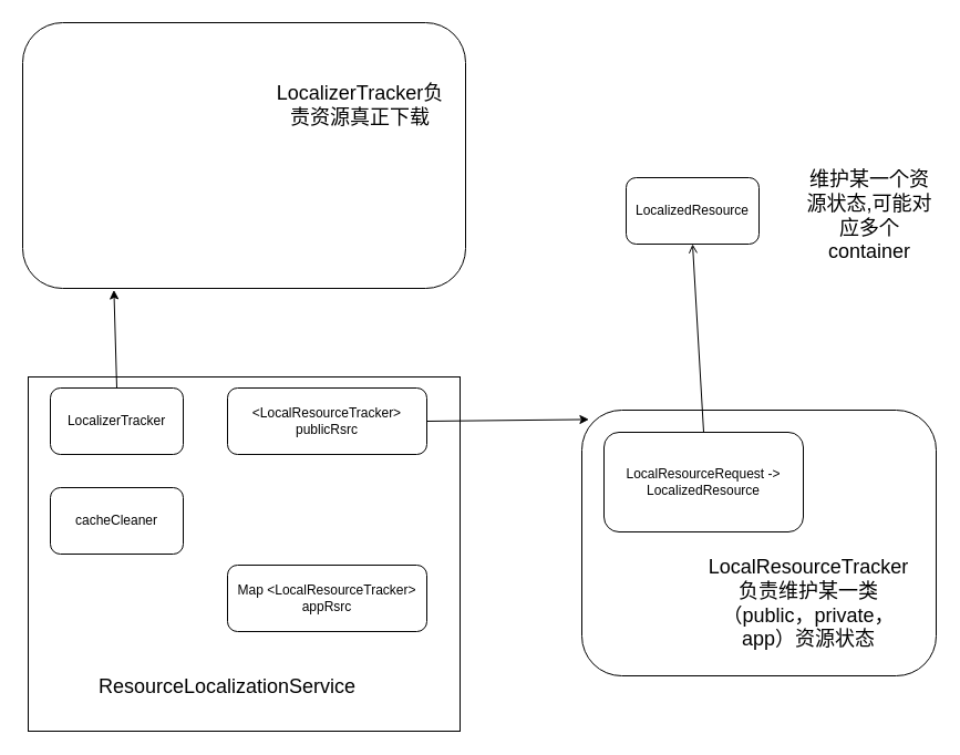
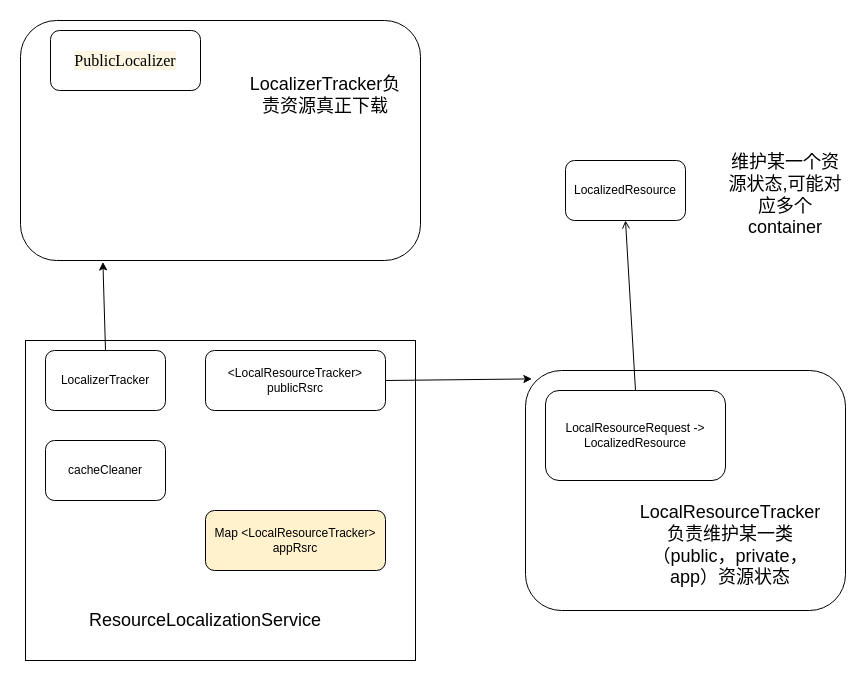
+ <mxCell id="10" value="&lt;pre style=&quot;background-color: #fdf6e3 ; color: #586e75 ; font-family: &amp;#34;monaco&amp;#34; ; font-size: 12.0pt&quot;&gt;&lt;span style=&quot;color: #000000&quot;&gt;PublicLocalizer&lt;/span&gt;&lt;/pre&gt;" style="rounded=1;whiteSpace=wrap;html=1;" vertex="1" parent="1"><mxGeometry x="50" y="30" width="150" height="60" as="geometry" /></mxCell>
- <mxCell id="7" value="Map &amp;lt;LocalResourceTracker&amp;gt; appRsrc" style="rounded=1;whiteSpace=wrap;html=1;" vertex="1" parent="1"><mxGeometry x="205" y="510" width="180" height="60" as="geometry" /></mxCell>
+ <mxCell id="7" value="Map &amp;lt;LocalResourceTracker&amp;gt; appRsrc" style="rounded=1;whiteSpace=wrap;html=1;fillColor=#fff2cc;" vertex="1" parent="1"><mxGeometry x="205" y="510" width="180" height="60" as="geometry" /></mxCell>
